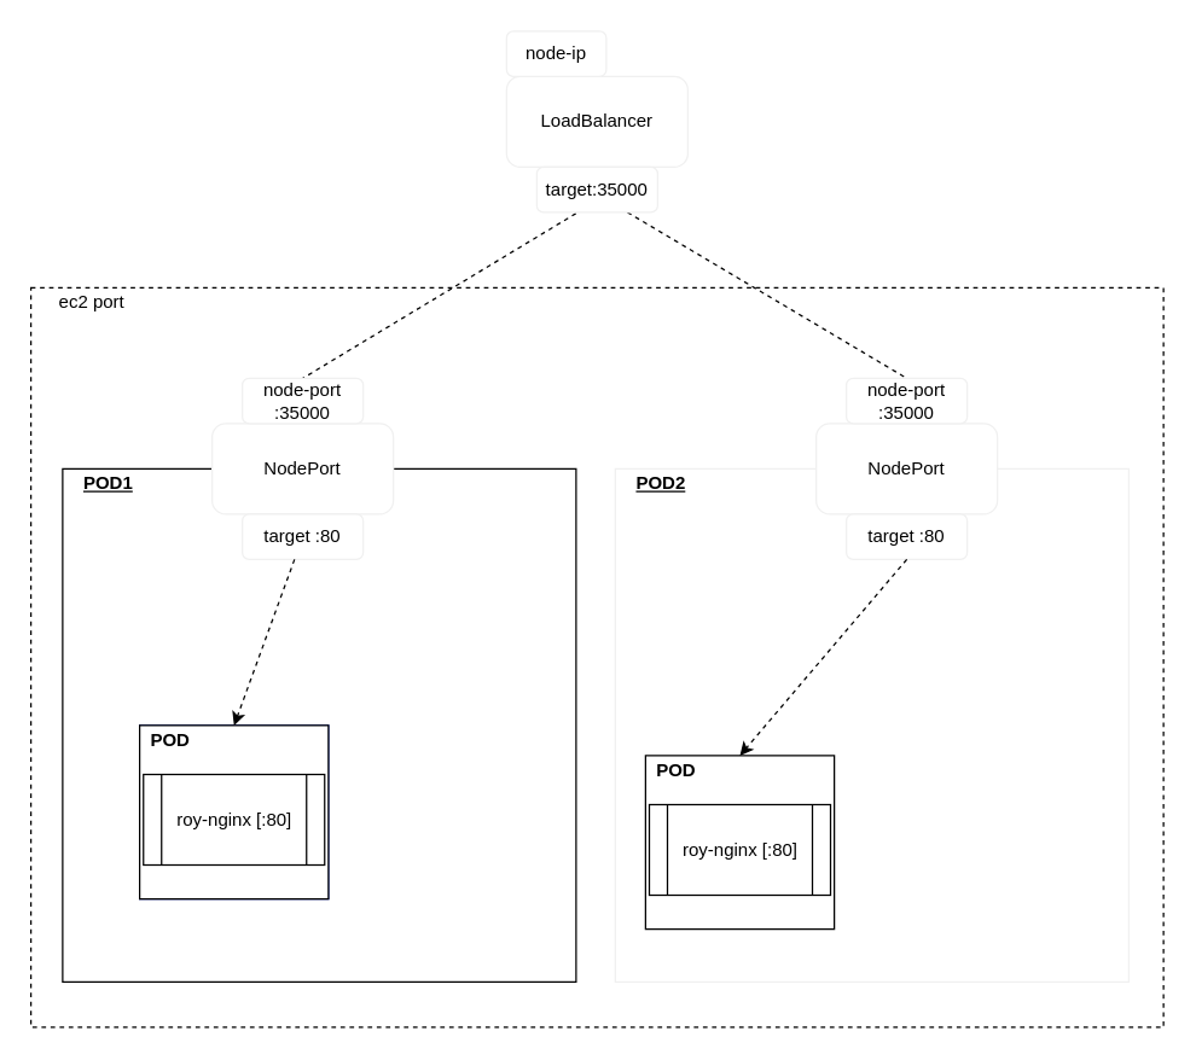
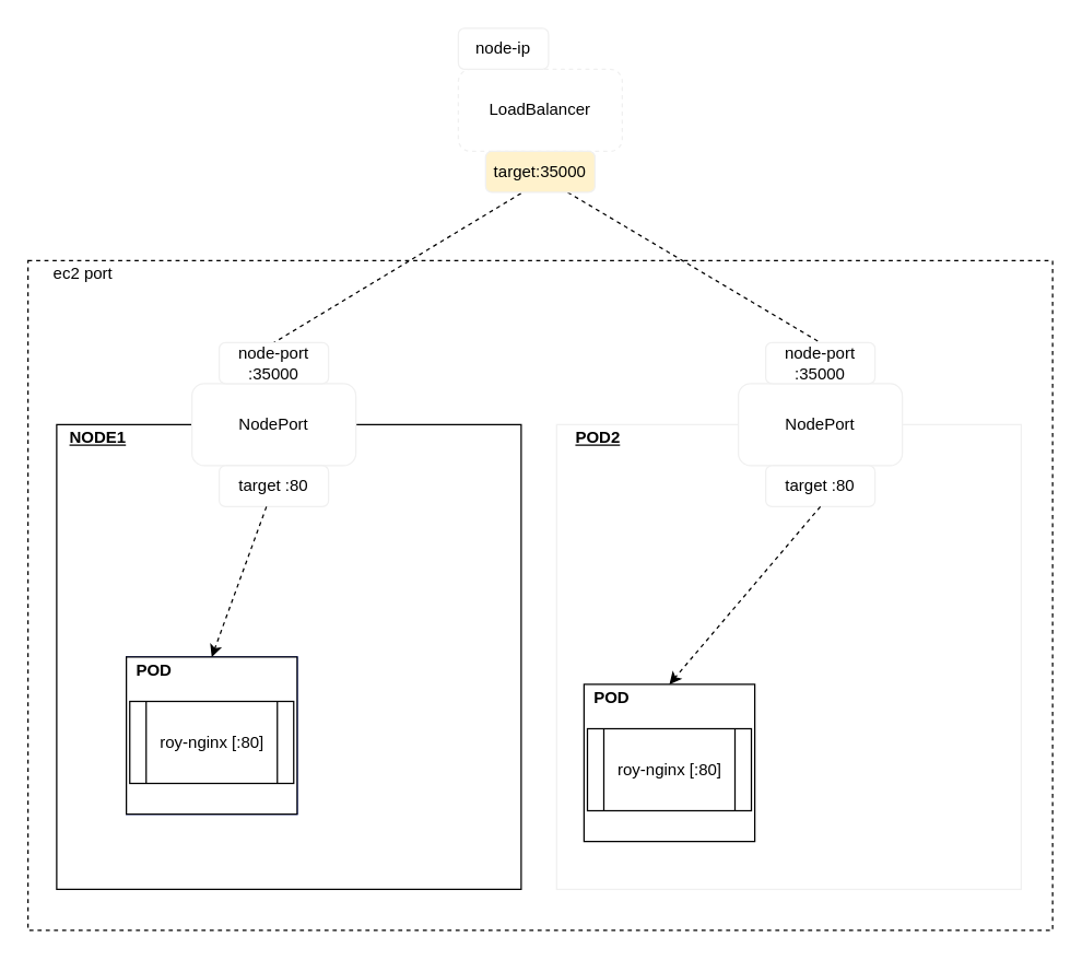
- <mxCell id="31" value="LoadBalancer" style="rounded=1;whiteSpace=wrap;html=1;strokeColor=#F0F0F0;" vertex="1" parent="30"><mxGeometry width="120" height="60" as="geometry" /></mxCell>
+ <mxCell id="31" value="LoadBalancer" style="rounded=1;whiteSpace=wrap;html=1;strokeColor=#F0F0F0;dashed=1;" vertex="1" parent="30"><mxGeometry width="120" height="60" as="geometry" /></mxCell>
- <mxCell id="32" value="target:35000" style="rounded=1;whiteSpace=wrap;html=1;strokeColor=#F0F0F0;" vertex="1" parent="30"><mxGeometry x="20" y="60" width="80" height="30" as="geometry" /></mxCell>
+ <mxCell id="32" value="target:35000" style="rounded=1;whiteSpace=wrap;html=1;strokeColor=#F0F0F0;fillColor=#fff2cc;" vertex="1" parent="30"><mxGeometry x="20" y="60" width="80" height="30" as="geometry" /></mxCell>
- <mxCell id="5" value="POD1" style="text;html=1;align=center;verticalAlign=middle;resizable=0;points=[];autosize=1;fontStyle=5" vertex="1" parent="1"><mxGeometry x="41" y="310" width="60" height="20" as="geometry" /></mxCell>
+ <mxCell id="5" value="NODE1" style="text;html=1;align=center;verticalAlign=middle;resizable=0;points=[];autosize=1;fontStyle=5" vertex="1" parent="1"><mxGeometry x="41" y="310" width="60" height="20" as="geometry" /></mxCell>
